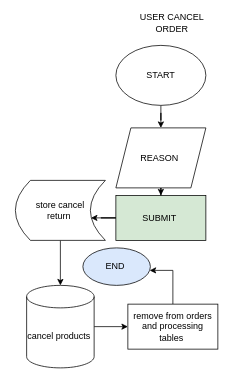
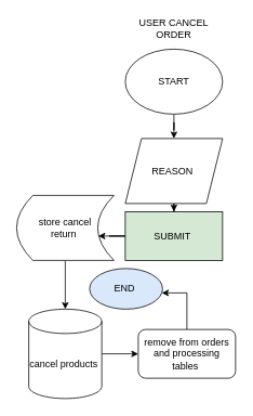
- <mxCell id="2" value="USER CANCEL ORDER" style="text;html=1;strokeColor=none;fillColor=none;align=center;verticalAlign=middle;whiteSpace=wrap;rounded=0;" vertex="1" parent="1"><mxGeometry x="169" y="15" width="120" height="30" as="geometry" /></mxCell>
+ <mxCell id="2" value="USER CANCEL ORDER" style="text;html=1;strokeColor=none;fillColor=none;align=center;verticalAlign=middle;whiteSpace=wrap;rounded=0;" vertex="1" parent="1"><mxGeometry x="154" y="20" width="120" height="30" as="geometry" /></mxCell>
- <mxCell id="14" value="remove from orders and processing tables&amp;nbsp;" style="rounded=0;whiteSpace=wrap;html=1;" vertex="1" parent="1"><mxGeometry x="170" y="405" width="120" height="60" as="geometry" /></mxCell>
+ <mxCell id="14" value="remove from orders and processing tables&amp;nbsp;" style="whiteSpace=wrap;html=1;rounded=1;" vertex="1" parent="1"><mxGeometry x="170" y="405" width="120" height="60" as="geometry" /></mxCell>
